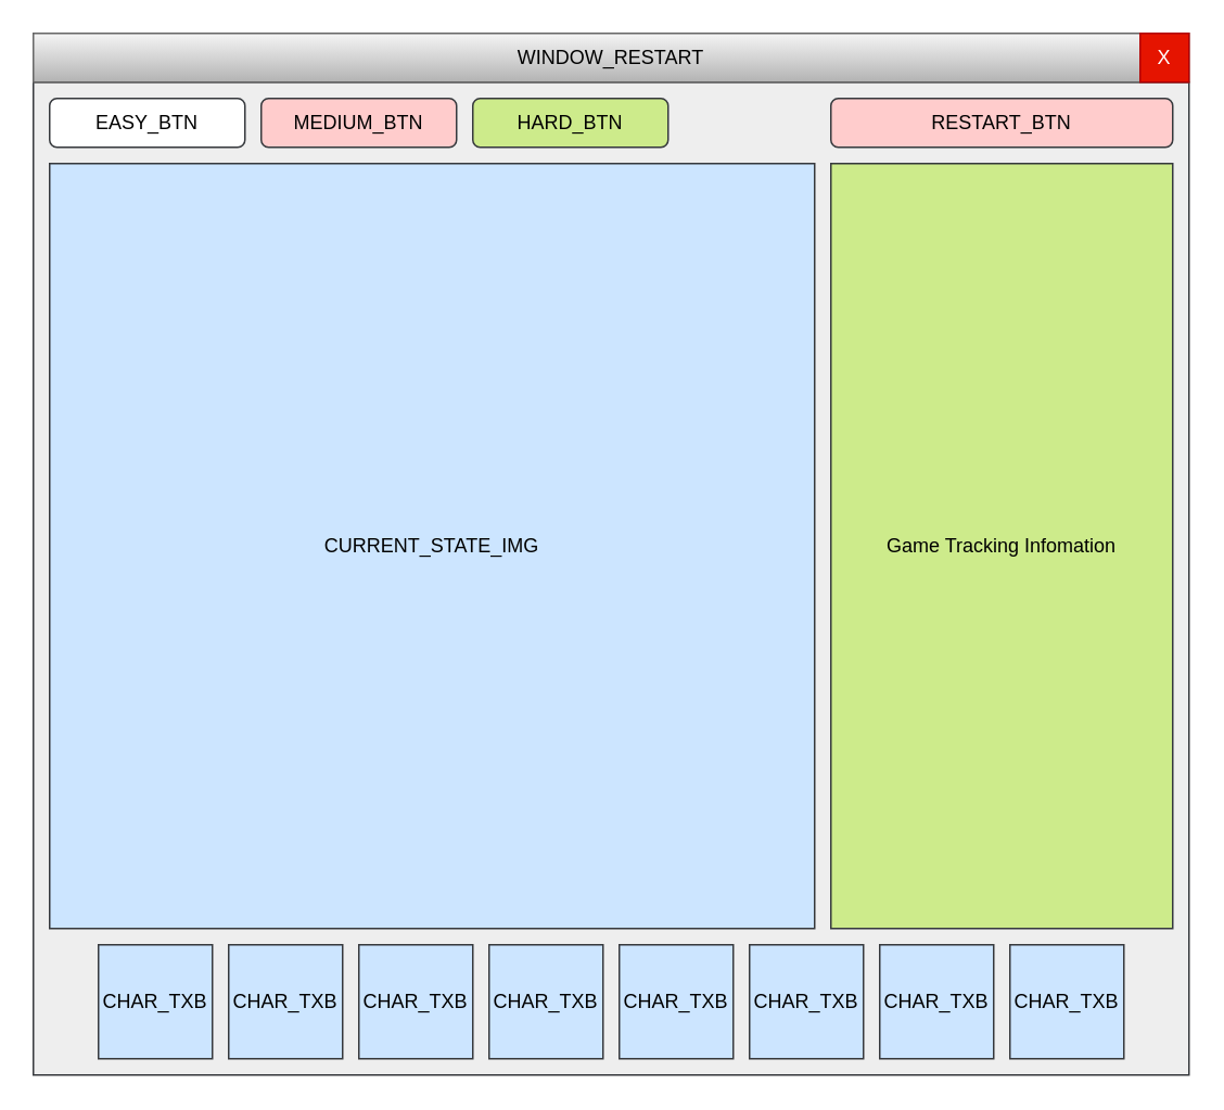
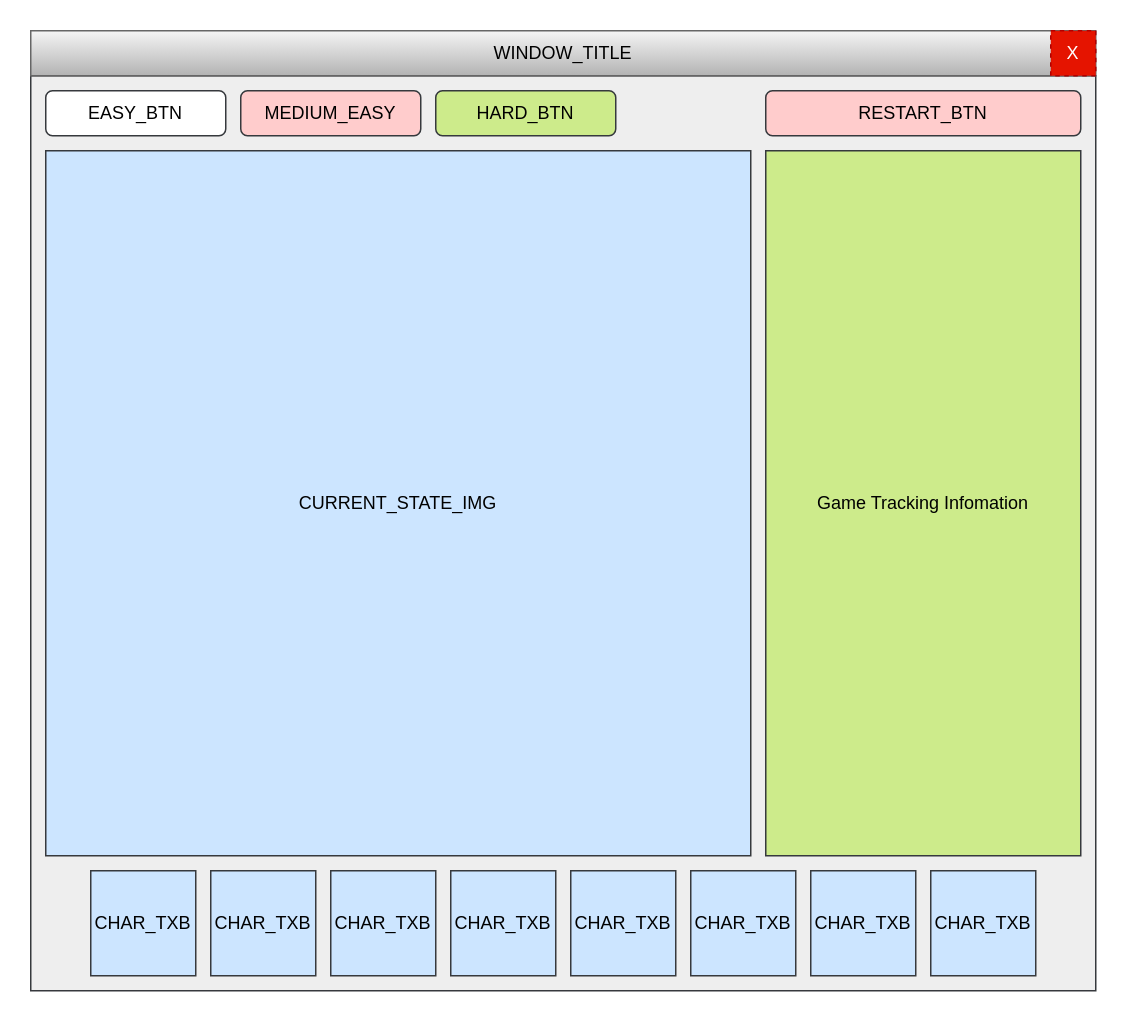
- <mxCell id="5" value="&lt;div align=&quot;center&quot;&gt;WINDOW_RESTART&lt;/div&gt;" style="rounded=0;whiteSpace=wrap;html=1;align=center;gradientColor=#b3b3b3;fillColor=#f5f5f5;strokeColor=#666666;" parent="1" vertex="1"><mxGeometry x="20" y="20" width="710" height="30" as="geometry" /></mxCell>
+ <mxCell id="5" value="&lt;div align=&quot;center&quot;&gt;WINDOW_TITLE&lt;/div&gt;" style="rounded=0;whiteSpace=wrap;html=1;align=center;gradientColor=#b3b3b3;fillColor=#f5f5f5;strokeColor=#666666;" parent="1" vertex="1"><mxGeometry x="20" y="20" width="710" height="30" as="geometry" /></mxCell>
- <mxCell id="6" value="X" style="rounded=0;whiteSpace=wrap;html=1;fillColor=#e51400;strokeColor=#B20000;fontColor=#ffffff;" parent="1" vertex="1"><mxGeometry x="700" y="20" width="30" height="30" as="geometry" /></mxCell>
+ <mxCell id="6" value="X" style="rounded=0;whiteSpace=wrap;html=1;fillColor=#e51400;strokeColor=#B20000;fontColor=#ffffff;dashed=1;" parent="1" vertex="1"><mxGeometry x="700" y="20" width="30" height="30" as="geometry" /></mxCell>
- <mxCell id="7" value="MEDIUM_BTN" style="rounded=1;whiteSpace=wrap;html=1;fillColor=#ffcccc;strokeColor=#36393d;" vertex="1" parent="1"><mxGeometry x="160" y="60" width="120" height="30" as="geometry" /></mxCell>
+ <mxCell id="7" value="MEDIUM_EASY" style="rounded=1;whiteSpace=wrap;html=1;fillColor=#ffcccc;strokeColor=#36393d;" vertex="1" parent="1"><mxGeometry x="160" y="60" width="120" height="30" as="geometry" /></mxCell>
